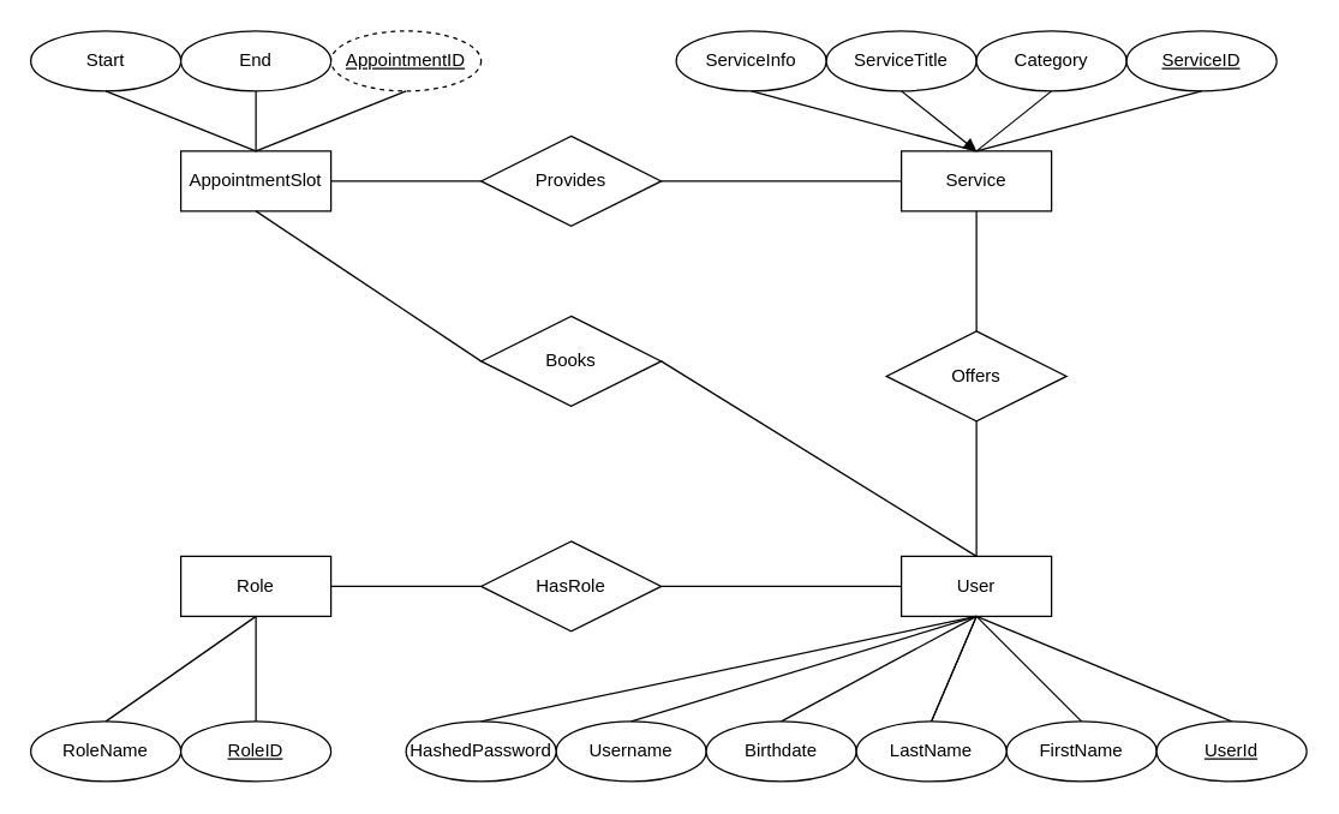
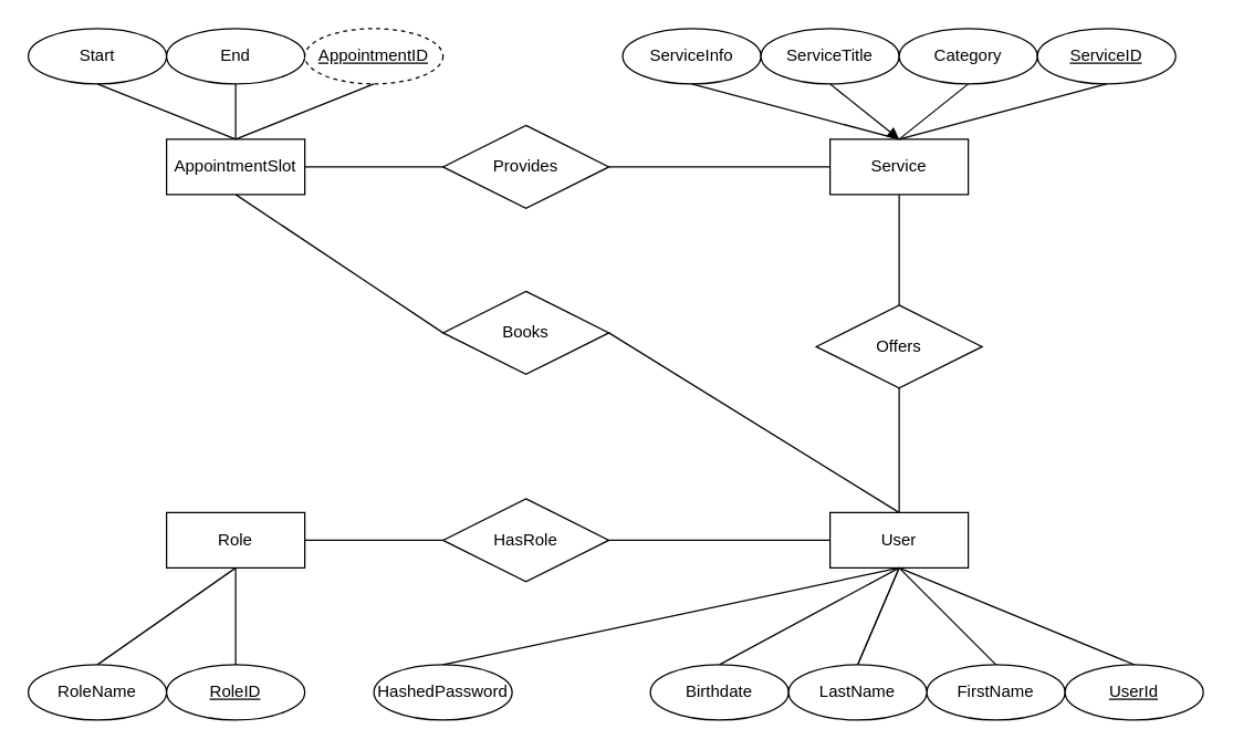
- <mxCell id="9" value="" style="endArrow=none;html=1;rounded=0;entryX=0.5;entryY=1;entryDx=0;entryDy=0;exitX=0.5;exitY=0;exitDx=0;exitDy=0;" edge="1" parent="1" source="3" target="2"><mxGeometry relative="1" as="geometry"><mxPoint x="385" y="930" as="sourcePoint" /><mxPoint x="545" y="930" as="targetPoint" /></mxGeometry></mxCell>
- <mxCell id="3" value="Username" style="ellipse;whiteSpace=wrap;html=1;align=center;" vertex="1" parent="1"><mxGeometry x="370" y="480" width="100" height="40" as="geometry" /></mxCell>
